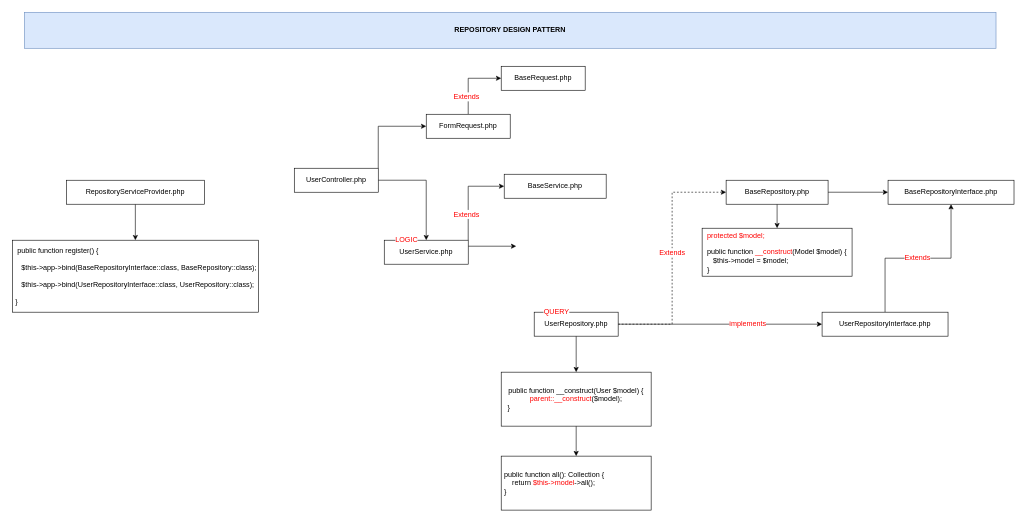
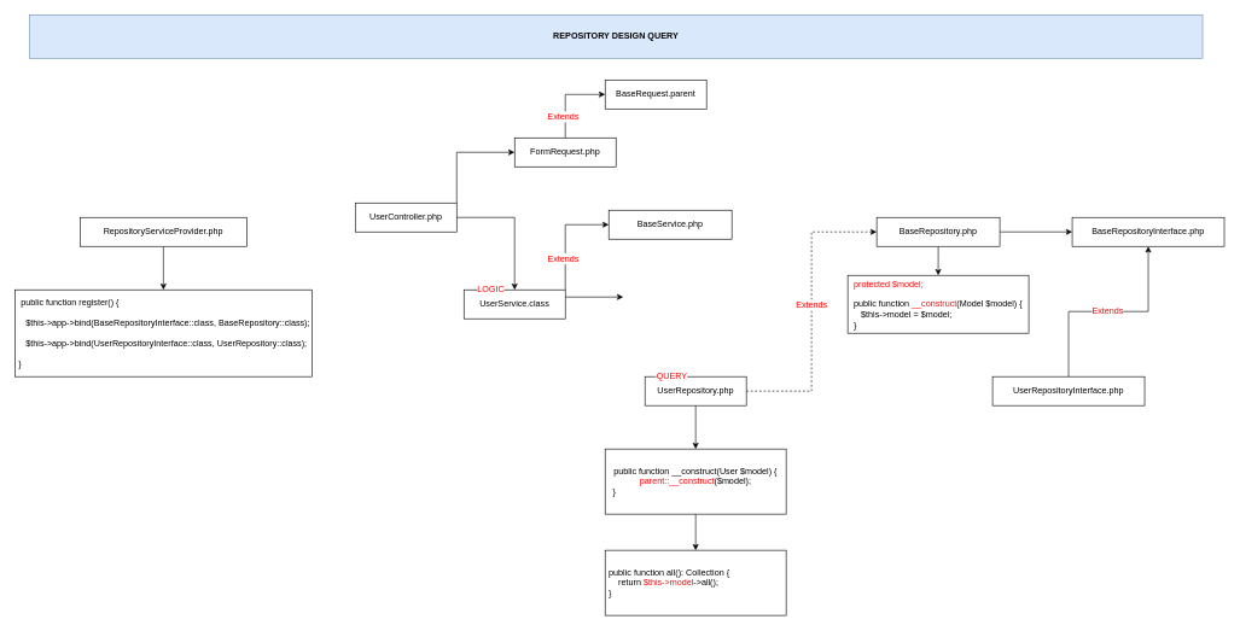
- <mxCell id="19" value="&lt;b&gt;&lt;font style=&quot;font-size: 12px&quot;&gt;REPOSITORY DESIGN PATTERN&lt;/font&gt;&lt;/b&gt;" style="rounded=0;whiteSpace=wrap;html=1;labelBackgroundColor=none;fillColor=#dae8fc;strokeColor=#6c8ebf;" parent="1" vertex="1"><mxGeometry x="40" y="20" width="1620" height="60" as="geometry" /></mxCell>
+ <mxCell id="19" value="&lt;b&gt;&lt;font style=&quot;font-size: 12px&quot;&gt;REPOSITORY DESIGN QUERY&lt;/font&gt;&lt;/b&gt;" style="rounded=0;whiteSpace=wrap;html=1;labelBackgroundColor=none;fillColor=#dae8fc;strokeColor=#6c8ebf;" parent="1" vertex="1"><mxGeometry x="40" y="20" width="1620" height="60" as="geometry" /></mxCell>
- <mxCell id="34" value="BaseRequest.php" style="rounded=0;whiteSpace=wrap;html=1;" parent="1" vertex="1"><mxGeometry x="835" y="110" width="140" height="40" as="geometry" /></mxCell>
+ <mxCell id="34" value="BaseRequest.parent" style="rounded=0;whiteSpace=wrap;html=1;" parent="1" vertex="1"><mxGeometry x="835" y="110" width="140" height="40" as="geometry" /></mxCell>
- <mxCell id="24" value="UserService.php" style="rounded=0;whiteSpace=wrap;html=1;" parent="1" vertex="1"><mxGeometry x="640" y="400" width="140" height="40" as="geometry" /></mxCell>
+ <mxCell id="24" value="UserService.class" style="rounded=0;whiteSpace=wrap;html=1;" parent="1" vertex="1"><mxGeometry x="640" y="400" width="140" height="40" as="geometry" /></mxCell>
- <mxCell id="7" style="edgeStyle=orthogonalEdgeStyle;rounded=0;orthogonalLoop=1;jettySize=auto;html=1;entryX=0;entryY=0.5;entryDx=0;entryDy=0;" parent="1" source="10" target="13" edge="1"><mxGeometry relative="1" as="geometry" /></mxCell>
- <mxCell id="8" value="implements" style="edgeLabel;html=1;align=center;verticalAlign=middle;resizable=0;points=[];fontSize=12;fontColor=#FF0000;" parent="7" vertex="1" connectable="0"><mxGeometry x="0.149" y="-2" relative="1" as="geometry"><mxPoint x="20" y="-3" as="offset" /></mxGeometry></mxCell>
